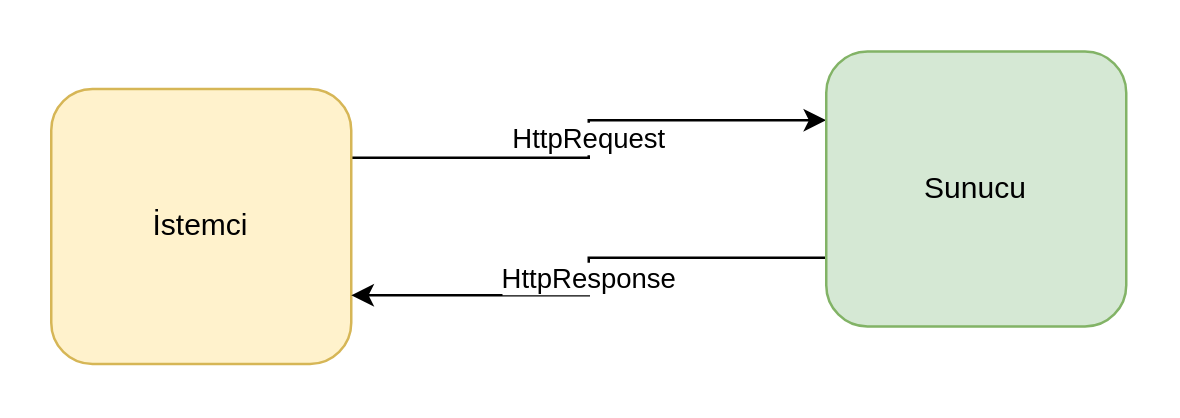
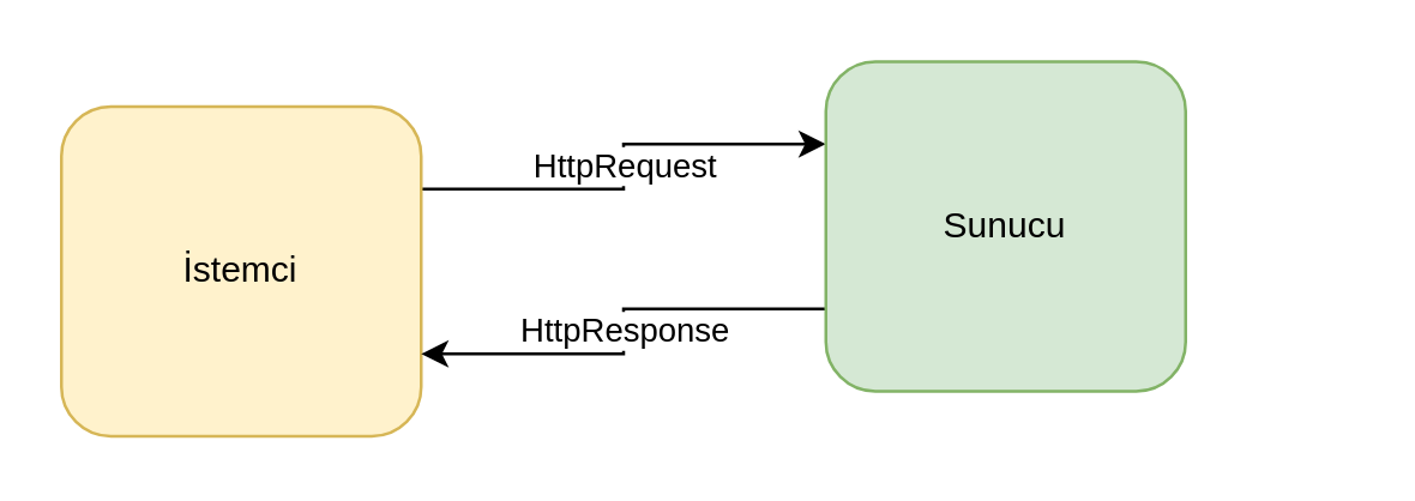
- <mxCell id="5" value="Sunucu" style="rounded=1;whiteSpace=wrap;html=1;fillColor=#d5e8d4;strokeColor=#82b366;" parent="1" vertex="1"><mxGeometry x="330" y="20" width="120" height="110" as="geometry" /></mxCell>
+ <mxCell id="5" value="Sunucu" style="rounded=1;whiteSpace=wrap;html=1;fillColor=#d5e8d4;strokeColor=#82b366;" parent="1" vertex="1"><mxGeometry x="275" y="20" width="120" height="110" as="geometry" /></mxCell>
